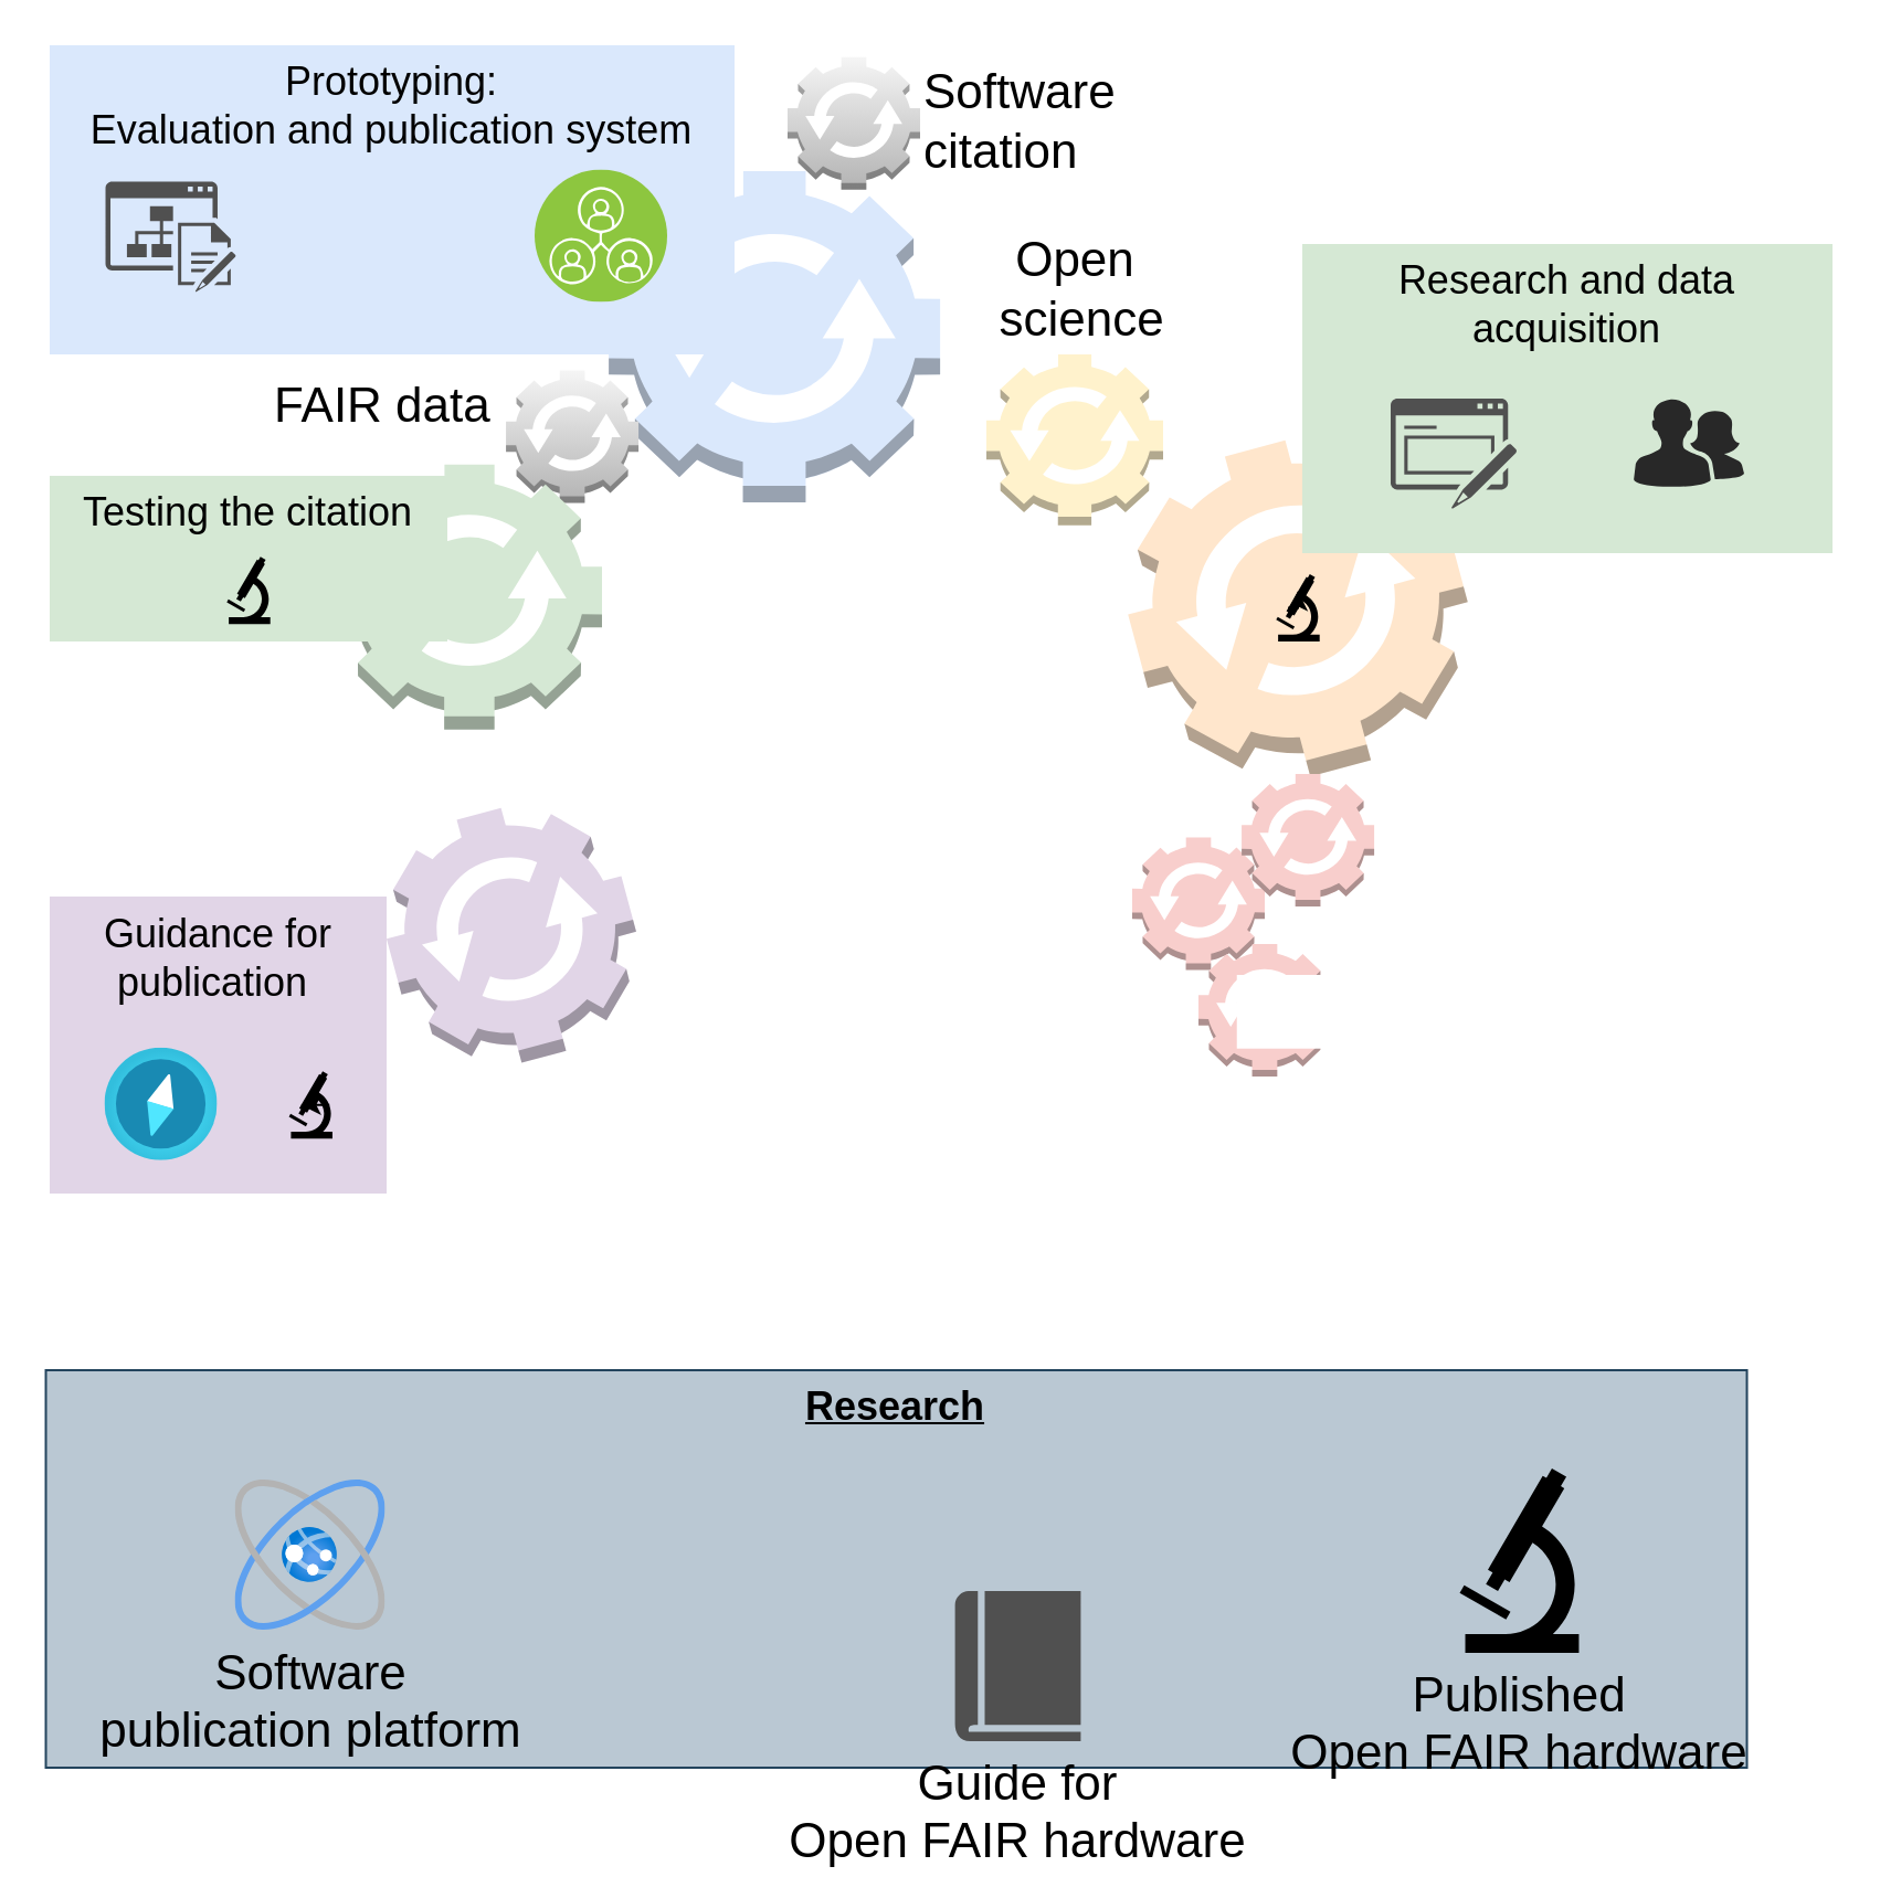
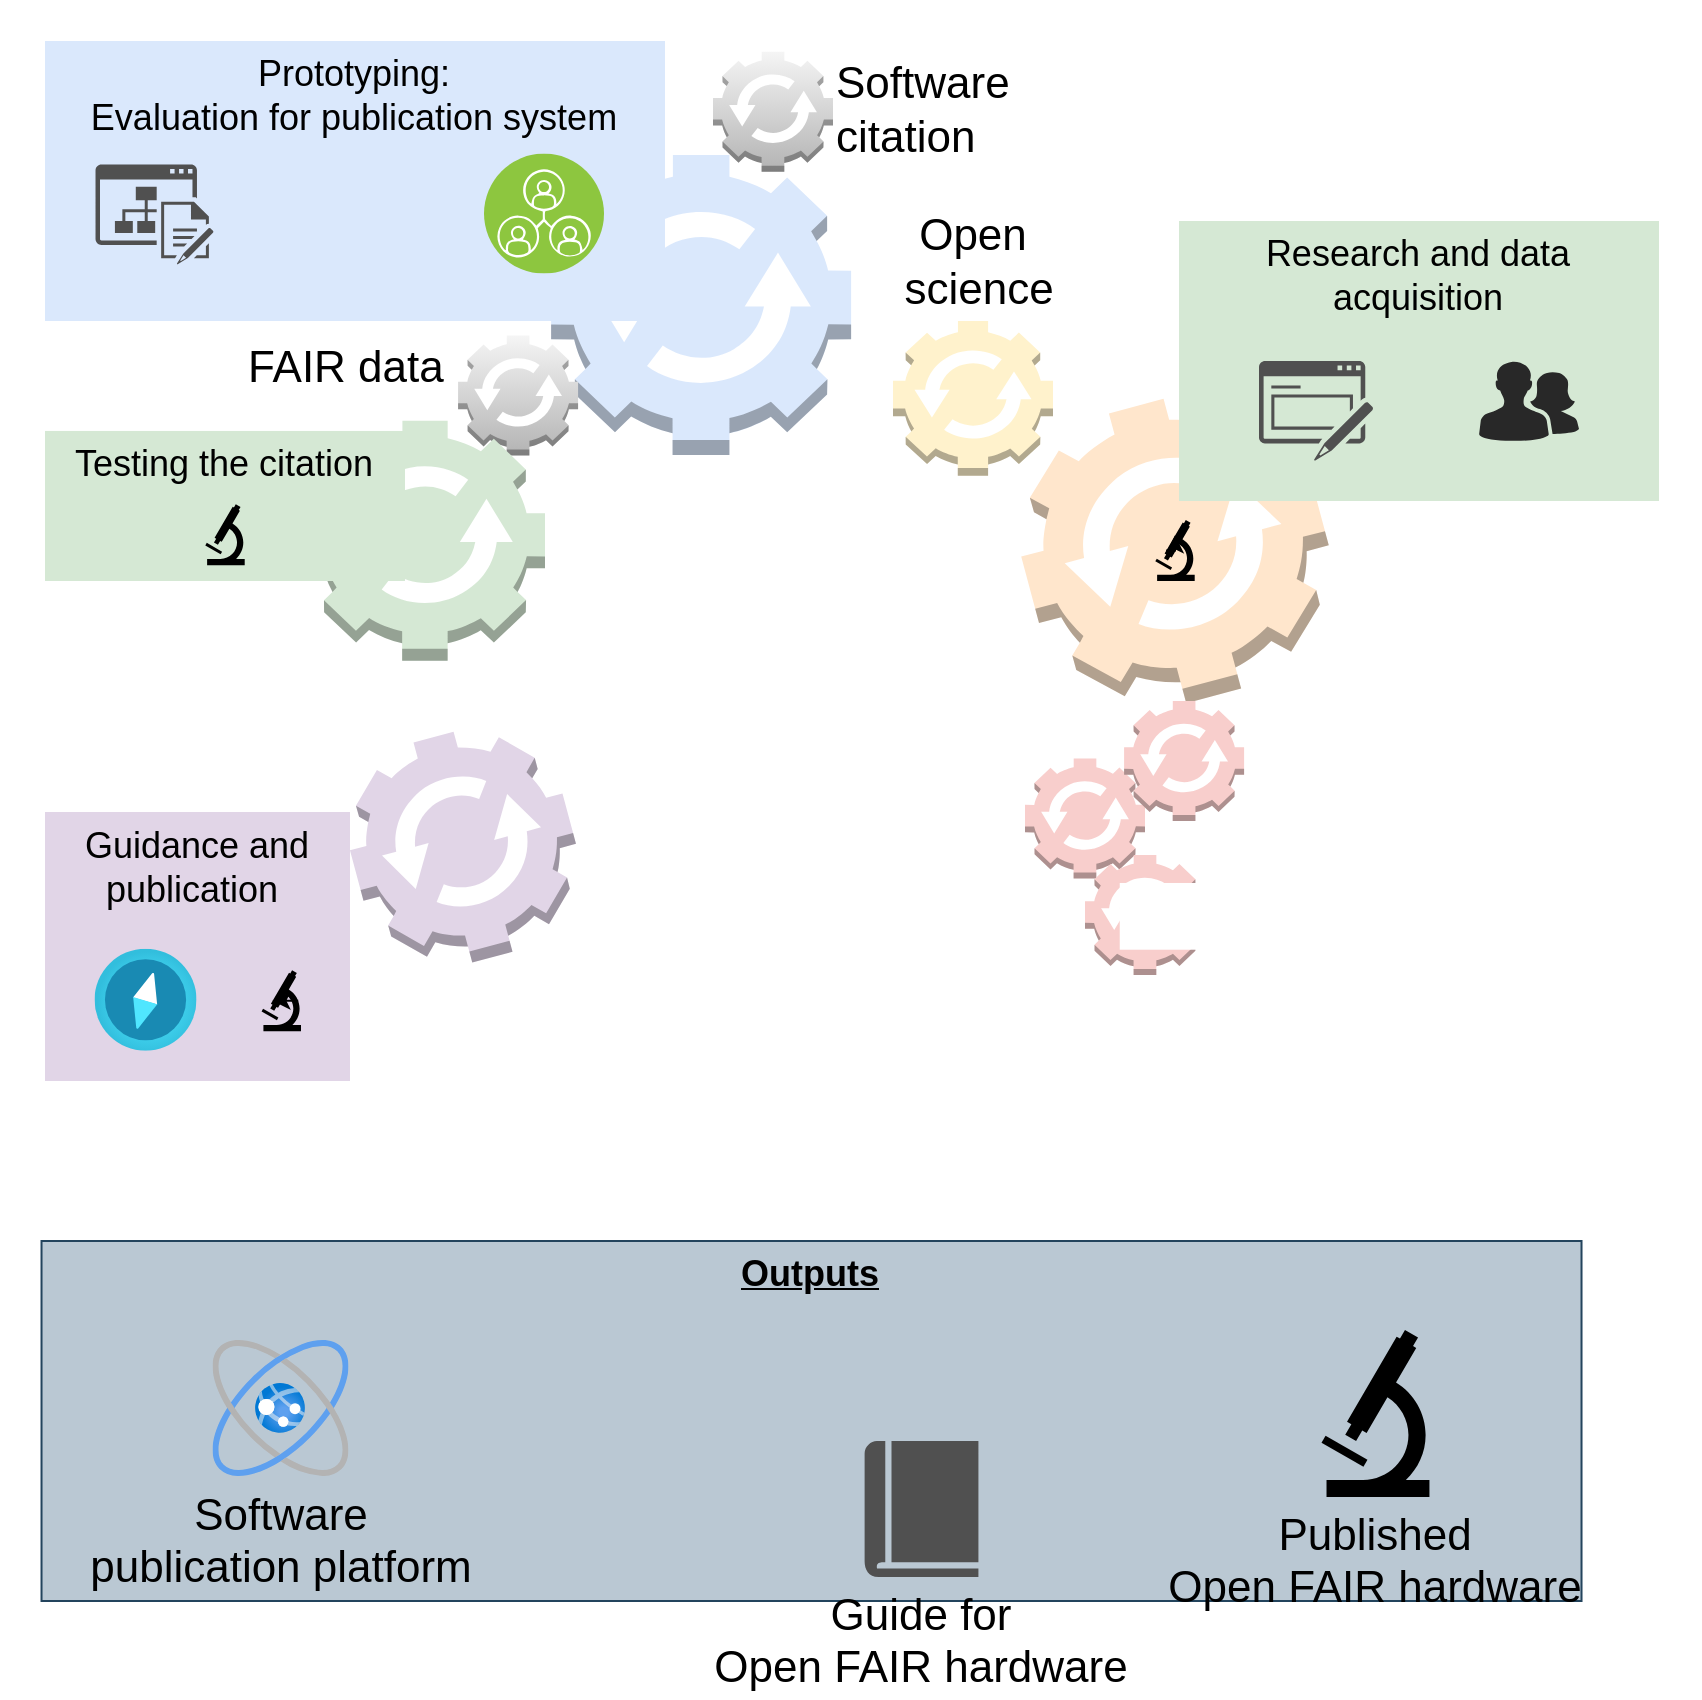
- <mxCell id="10" value="&lt;font style=&quot;font-size: 18px&quot;&gt;Prototyping: &lt;br&gt;Evaluation and publication system&lt;/font&gt;" style="rounded=0;whiteSpace=wrap;html=1;verticalAlign=top;fillColor=#dae8fc;strokeColor=none;" parent="1" vertex="1"><mxGeometry x="22" width="310" height="140" as="geometry" y="20" /></mxCell>
+ <mxCell id="10" value="&lt;font style=&quot;font-size: 18px&quot;&gt;Prototyping: &lt;br&gt;Evaluation for publication system&lt;/font&gt;" style="rounded=0;whiteSpace=wrap;html=1;verticalAlign=top;fillColor=#dae8fc;strokeColor=none;" parent="1" vertex="1"><mxGeometry x="22" width="310" height="140" as="geometry" y="20" /></mxCell>
- <mxCell id="28" value="&lt;font style=&quot;font-size: 18px&quot;&gt;Guidance for&lt;br&gt;publication&amp;nbsp;&lt;br&gt;&lt;/font&gt;" style="rounded=0;whiteSpace=wrap;html=1;verticalAlign=top;fillColor=#e1d5e7;strokeColor=none;" parent="1" vertex="1"><mxGeometry x="22" y="405.5" width="152.5" height="134.5" as="geometry" /></mxCell>
+ <mxCell id="28" value="&lt;font style=&quot;font-size: 18px&quot;&gt;Guidance and&lt;br&gt;publication&amp;nbsp;&lt;br&gt;&lt;/font&gt;" style="rounded=0;whiteSpace=wrap;html=1;verticalAlign=top;fillColor=#e1d5e7;strokeColor=none;" parent="1" vertex="1"><mxGeometry x="22" y="405.5" width="152.5" height="134.5" as="geometry" /></mxCell>
- <mxCell id="4" value="&lt;font style=&quot;font-size: 18px&quot;&gt;&lt;b&gt;&lt;u&gt;Research&lt;/u&gt;&lt;/b&gt;&lt;br&gt;&lt;/font&gt;" style="rounded=0;whiteSpace=wrap;html=1;verticalAlign=top;fillColor=#bac8d3;strokeColor=#23445d;" parent="1" vertex="1"><mxGeometry x="20.26" y="620" width="770" height="180" as="geometry" /></mxCell>
+ <mxCell id="4" value="&lt;font style=&quot;font-size: 18px&quot;&gt;&lt;b&gt;&lt;u&gt;Outputs&lt;/u&gt;&lt;/b&gt;&lt;br&gt;&lt;/font&gt;" style="rounded=0;whiteSpace=wrap;html=1;verticalAlign=top;fillColor=#bac8d3;strokeColor=#23445d;" parent="1" vertex="1"><mxGeometry x="20.26" y="620" width="770" height="180" as="geometry" /></mxCell>
